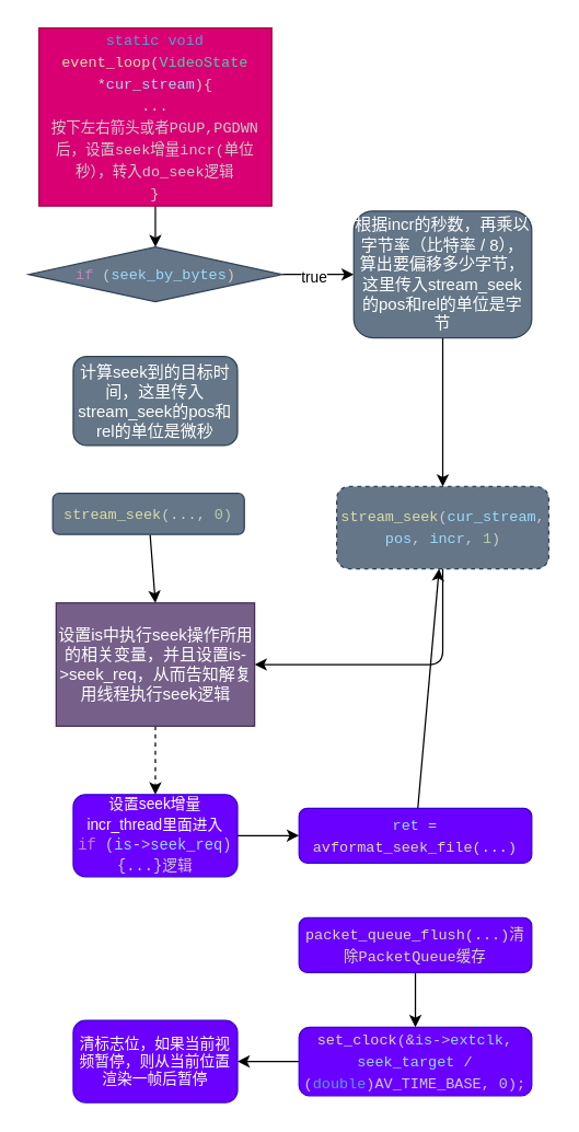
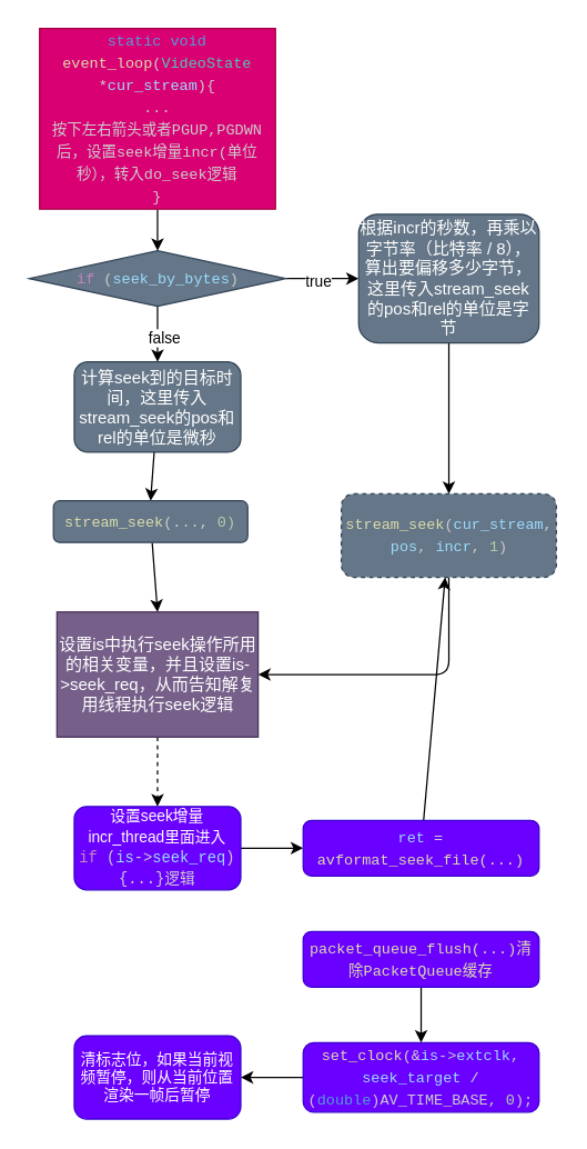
+ <mxCell id="6" style="edgeStyle=none;html=1;entryX=0.5;entryY=0;entryDx=0;entryDy=0;" edge="1" parent="1" source="8" target="12"><mxGeometry relative="1" as="geometry" /></mxCell>
+ <mxCell id="7" value="false" style="edgeLabel;html=1;align=center;verticalAlign=middle;resizable=0;points=[];" vertex="1" connectable="0" parent="6"><mxGeometry x="0.1" y="4" relative="1" as="geometry"><mxPoint as="offset" /></mxGeometry></mxCell>
+ <mxCell id="11" style="edgeStyle=none;html=1;entryX=0.5;entryY=0;entryDx=0;entryDy=0;" edge="1" parent="1" source="12" target="16"><mxGeometry relative="1" as="geometry" /></mxCell>
